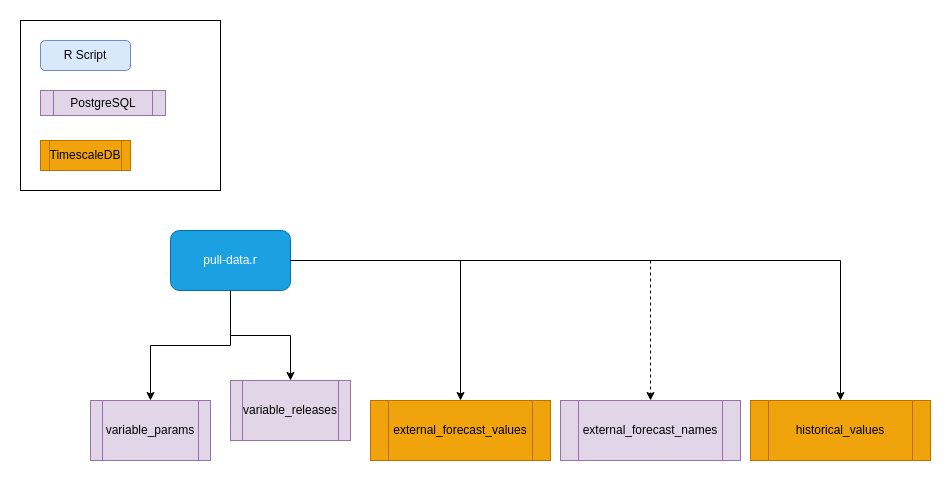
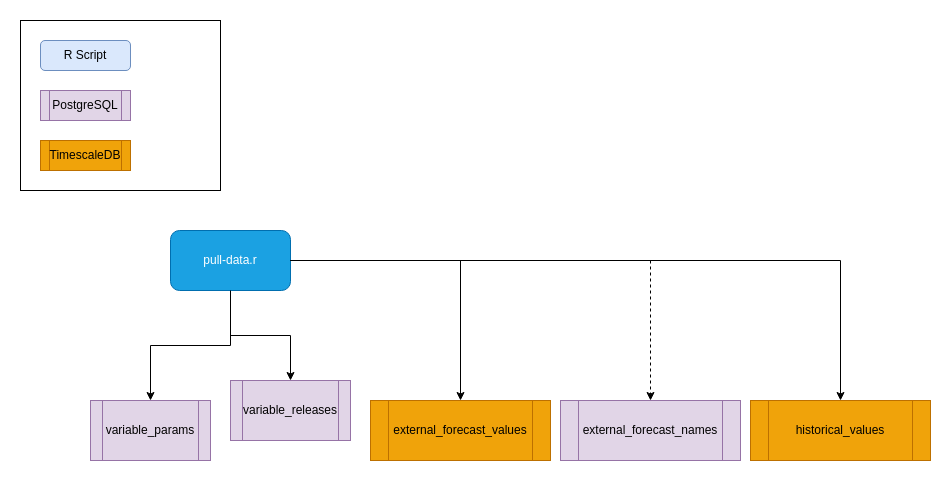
- <mxCell id="15" value="PostgreSQL" style="shape=process;whiteSpace=wrap;html=1;backgroundOutline=1;fillColor=#e1d5e7;strokeColor=#9673a6;" vertex="1" parent="1"><mxGeometry x="40" y="90" width="125" height="25" as="geometry" /></mxCell>
+ <mxCell id="15" value="PostgreSQL" style="shape=process;whiteSpace=wrap;html=1;backgroundOutline=1;fillColor=#e1d5e7;strokeColor=#9673a6;" vertex="1" parent="1"><mxGeometry x="40" y="90" width="90" height="30" as="geometry" /></mxCell>
